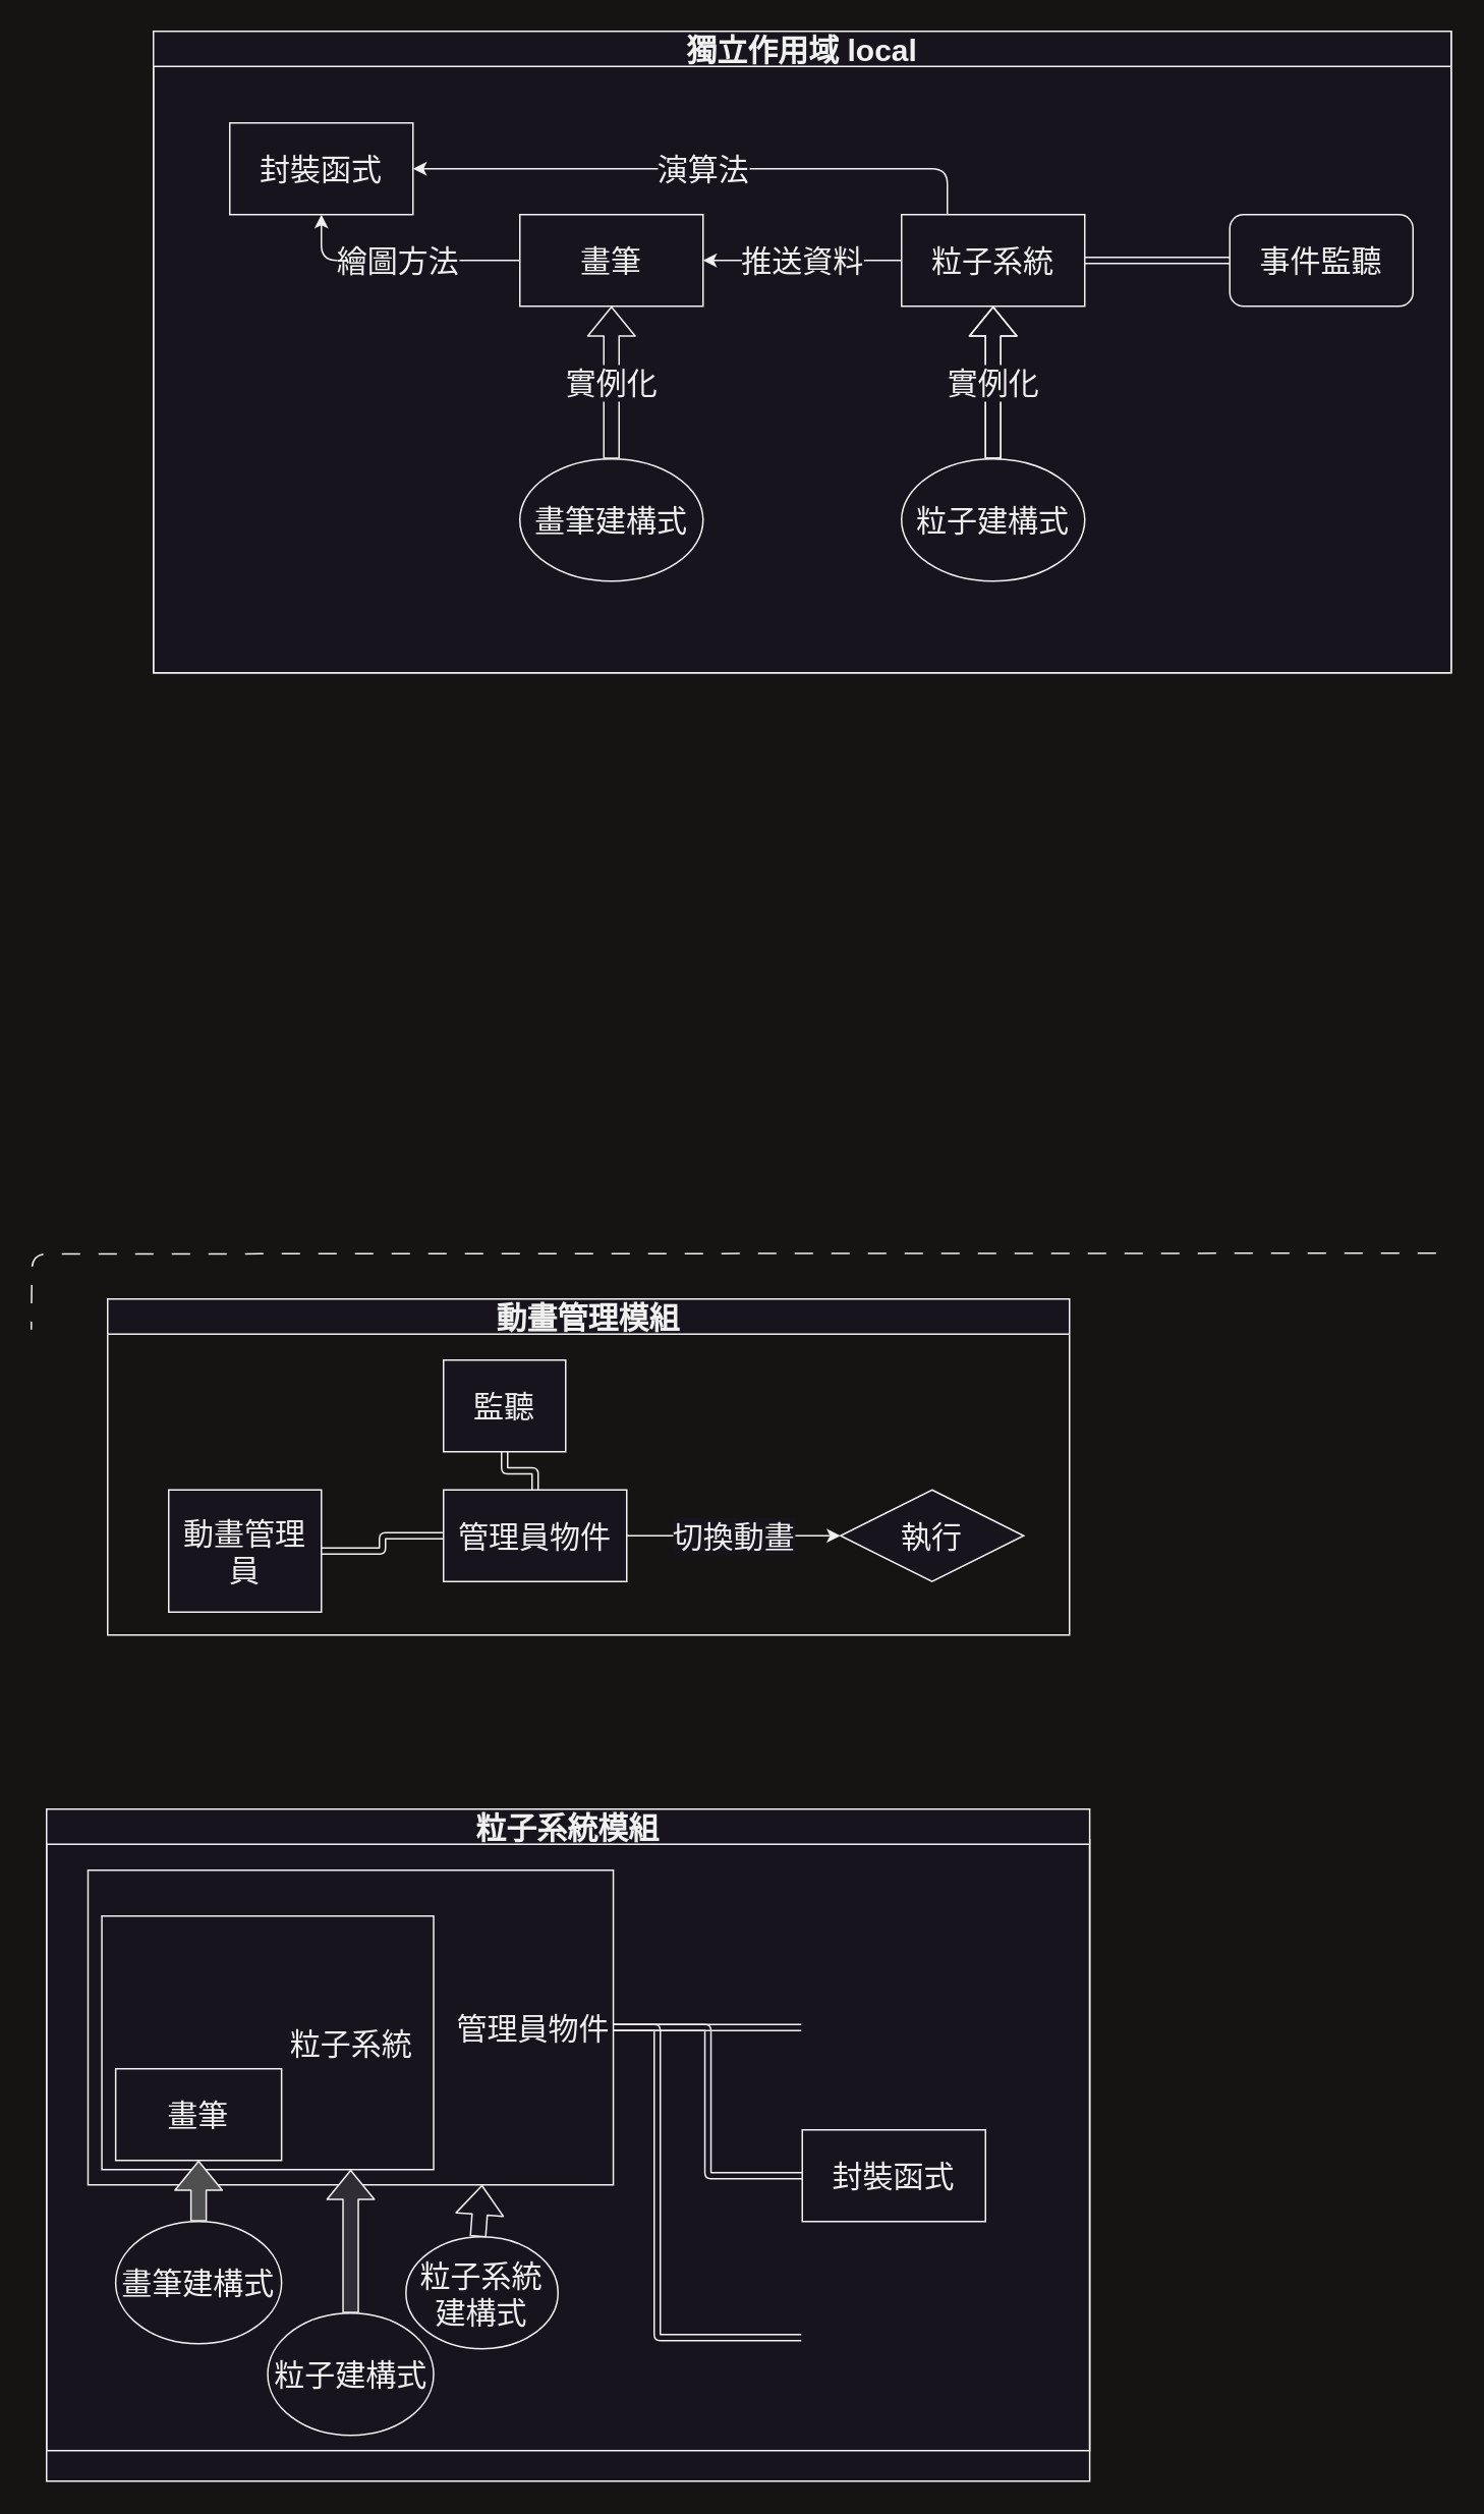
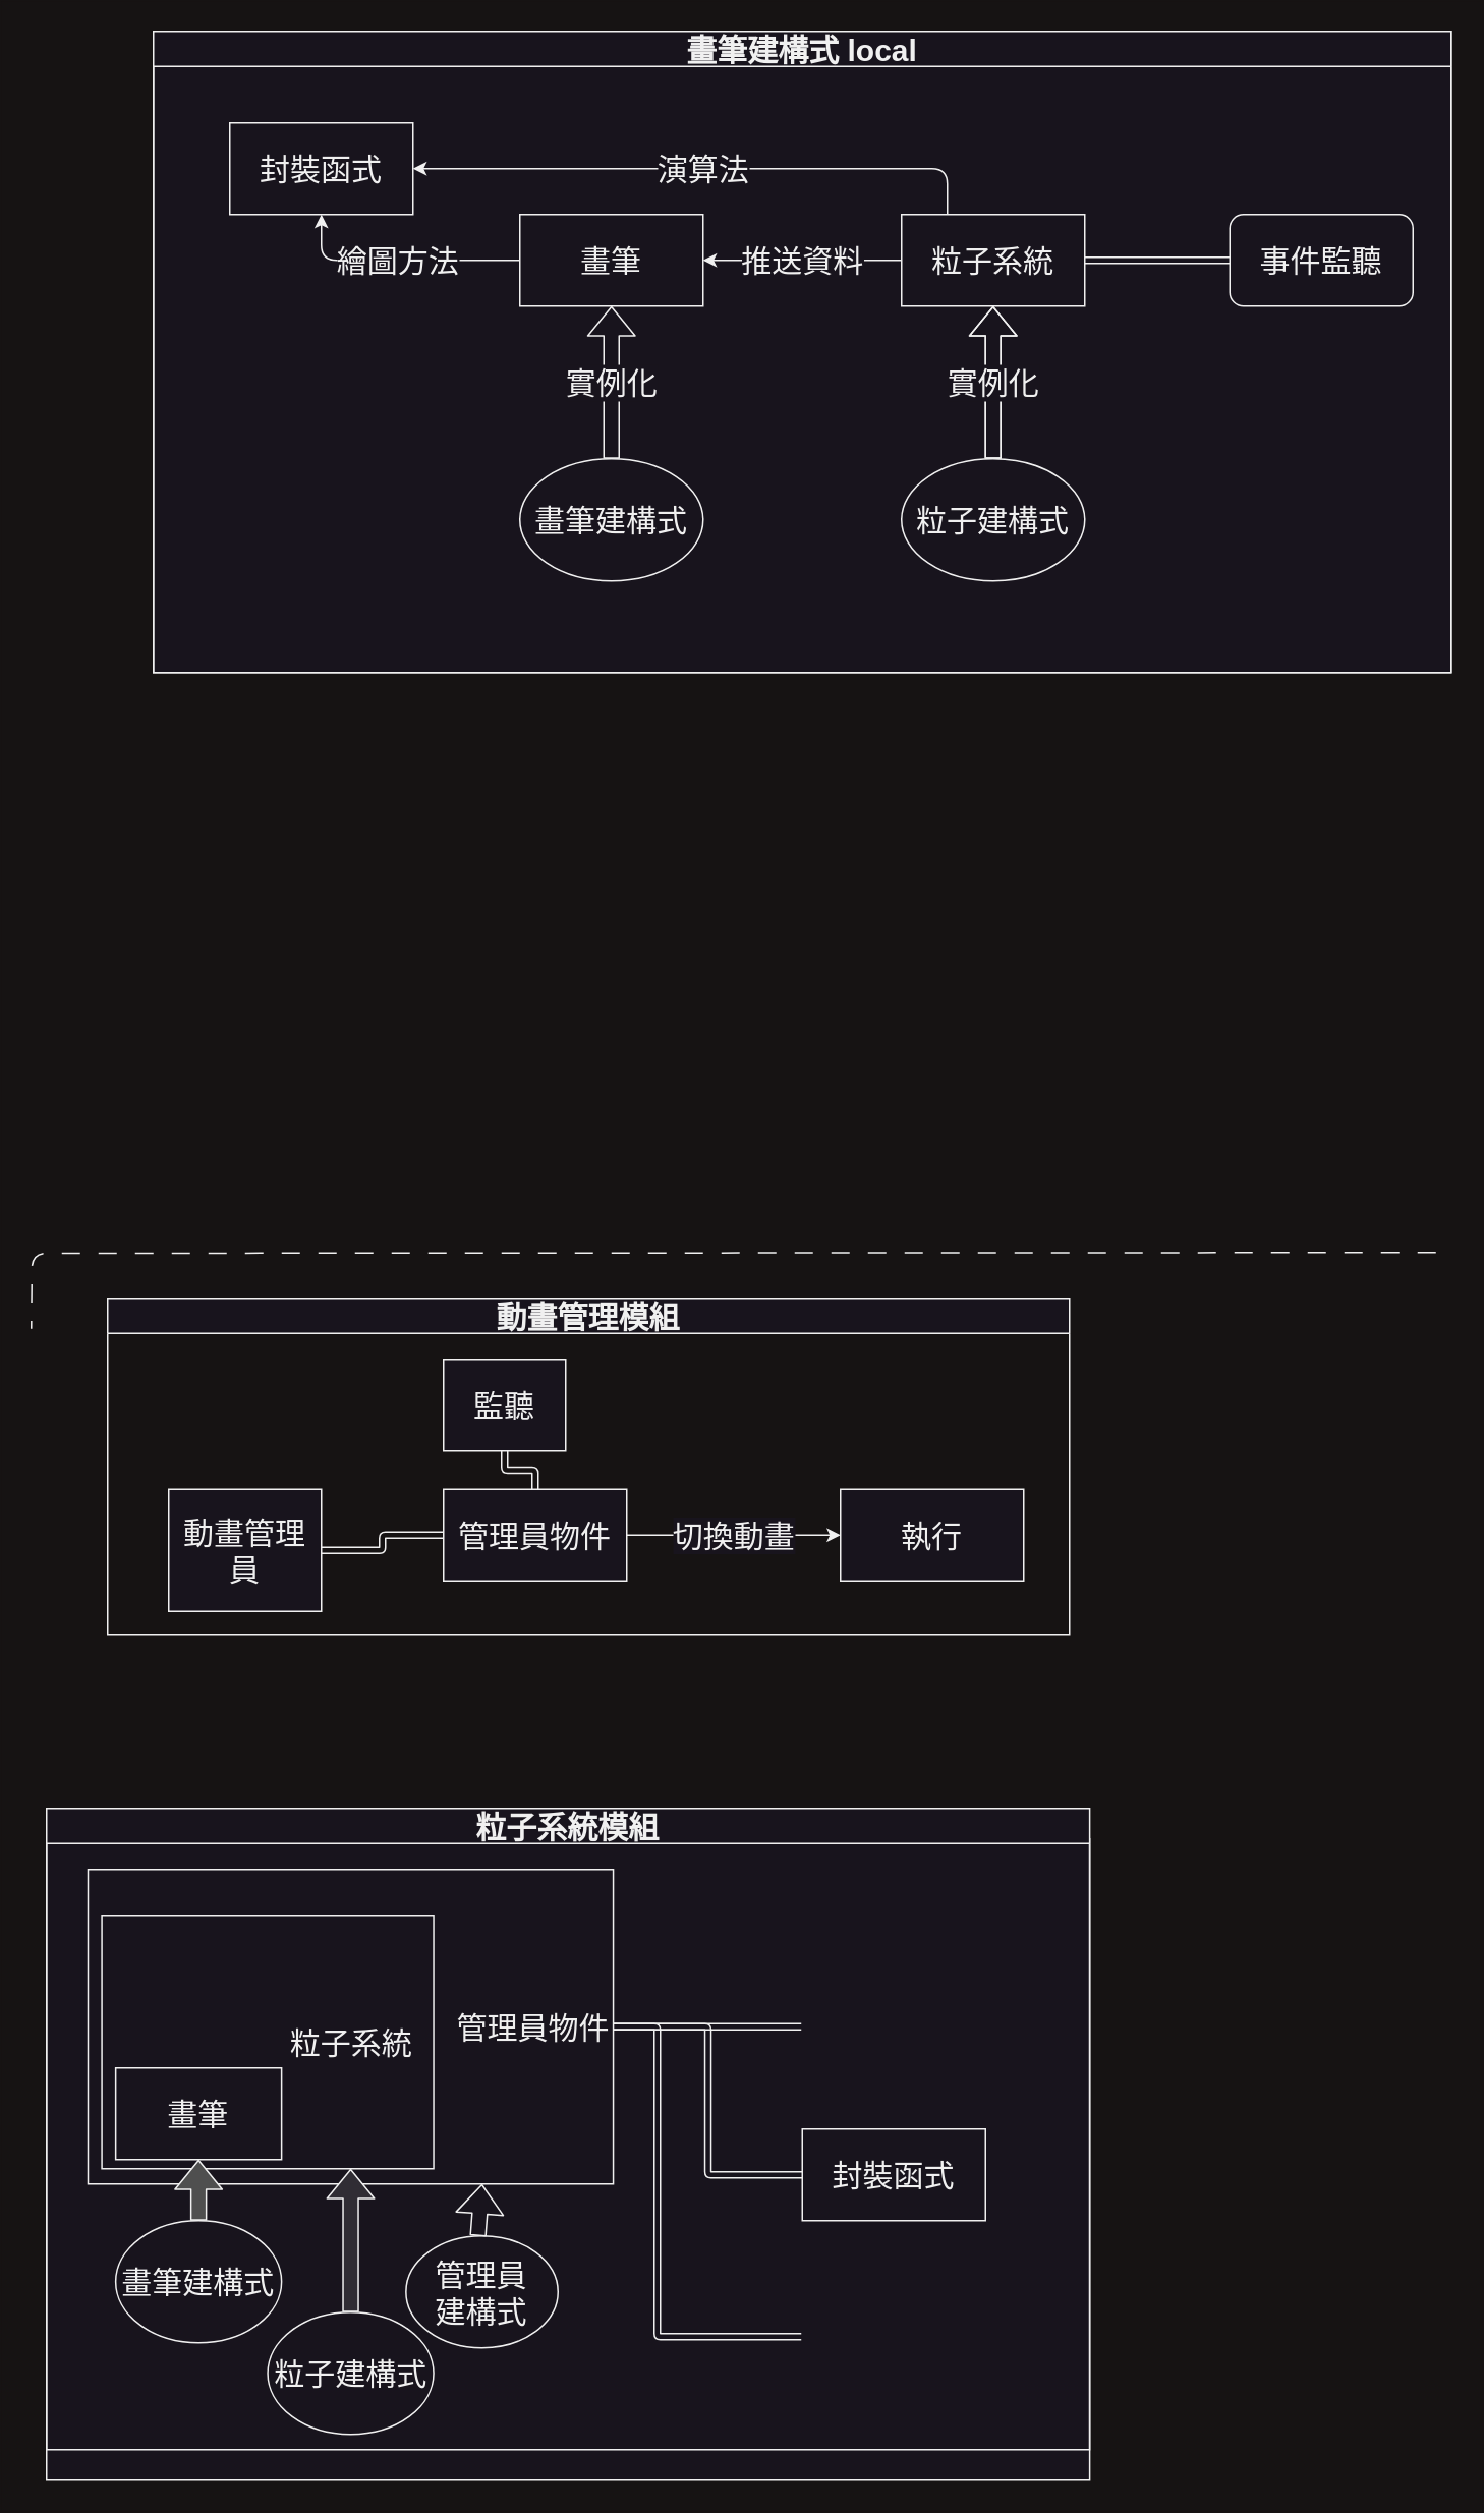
- <mxCell id="18" value="獨立作用域 local" style="swimlane;whiteSpace=wrap;html=1;fontSize=20;container=0;fillColor=#18141D;fontColor=#F0F0F0;labelBorderColor=none;strokeColor=#F0F0F0;" parent="17" vertex="1"><mxGeometry width="850" height="420" as="geometry" /></mxCell>
+ <mxCell id="18" value="畫筆建構式 local" style="swimlane;whiteSpace=wrap;html=1;fontSize=20;container=0;fillColor=#18141D;fontColor=#F0F0F0;labelBorderColor=none;strokeColor=#F0F0F0;" parent="17" vertex="1"><mxGeometry width="850" height="420" as="geometry" /></mxCell>
- <mxCell id="38" value="執行" style="rhombus;whiteSpace=wrap;html=1;fontSize=20;fillColor=#18141D;fontColor=#F0F0F0;labelBorderColor=none;strokeColor=#F0F0F0;" parent="33" vertex="1"><mxGeometry x="480" y="125" width="120" height="60" as="geometry" /></mxCell>
+ <mxCell id="38" value="執行" style="whiteSpace=wrap;html=1;fontSize=20;rounded=0;fillColor=#18141D;fontColor=#F0F0F0;labelBorderColor=none;strokeColor=#F0F0F0;" parent="33" vertex="1"><mxGeometry x="480" y="125" width="120" height="60" as="geometry" /></mxCell>
- <mxCell id="11" value="粒子系統&lt;br&gt;建構式" style="ellipse;whiteSpace=wrap;html=1;fontSize=20;fillColor=#18141D;fontColor=#F0F0F0;labelBorderColor=none;strokeColor=#F0F0F0;" parent="3" vertex="1"><mxGeometry x="235.405" y="280" width="99.595" height="73.33" as="geometry" /></mxCell>
+ <mxCell id="11" value="管理員&lt;br&gt;建構式" style="ellipse;whiteSpace=wrap;html=1;fontSize=20;fillColor=#18141D;fontColor=#F0F0F0;labelBorderColor=none;strokeColor=#F0F0F0;" parent="3" vertex="1"><mxGeometry x="235.405" y="280" width="99.595" height="73.33" as="geometry" /></mxCell>
